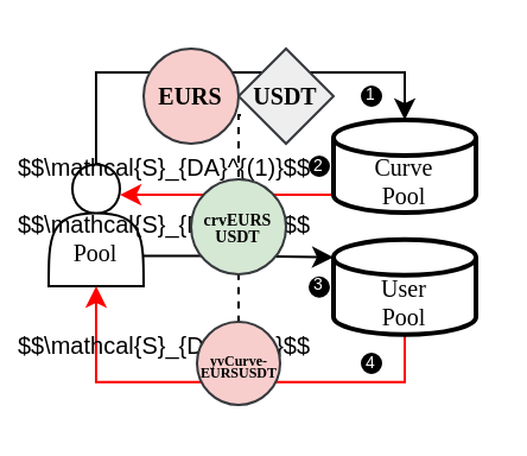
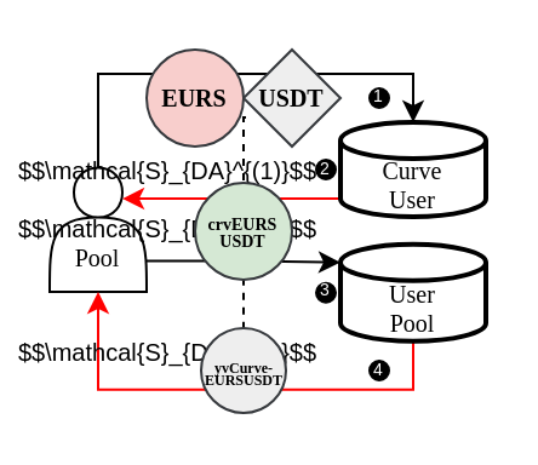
- <mxCell id="8" value="Curve&lt;br&gt;Pool" style="shape=cylinder3;whiteSpace=wrap;html=1;boundedLbl=1;backgroundOutline=1;size=7.5;strokeWidth=2;fontFamily=Times New Roman;fontStyle=0;fontSize=10;" parent="1" vertex="1"><mxGeometry x="140" y="50" width="60" height="39" as="geometry" /></mxCell>
+ <mxCell id="8" value="Curve&lt;br&gt;User" style="shape=cylinder3;whiteSpace=wrap;html=1;boundedLbl=1;backgroundOutline=1;size=7.5;strokeWidth=2;fontFamily=Times New Roman;fontStyle=0;fontSize=10;" parent="1" vertex="1"><mxGeometry x="140" y="50" width="60" height="39" as="geometry" /></mxCell>
- <mxCell id="17" value="&lt;p style=&quot;line-height: 40%;&quot;&gt;&lt;span style=&quot;font-size: 6px;&quot;&gt;&lt;b&gt;yvCurve-EURS&lt;/b&gt;&lt;/span&gt;&lt;b style=&quot;font-size: 6px; background-color: initial;&quot;&gt;USDT&lt;/b&gt;&lt;/p&gt;" style="ellipse;whiteSpace=wrap;html=1;aspect=fixed;labelBackgroundColor=none;labelBorderColor=none;fillColor=#f8cecc;strokeColor=#36393d;fontSize=10;fontFamily=Times New Roman;align=center;" parent="1" vertex="1"><mxGeometry x="82.5" y="135" width="35" height="35" as="geometry" /></mxCell>
+ <mxCell id="17" value="&lt;p style=&quot;line-height: 40%;&quot;&gt;&lt;span style=&quot;font-size: 6px;&quot;&gt;&lt;b&gt;yvCurve-EURS&lt;/b&gt;&lt;/span&gt;&lt;b style=&quot;font-size: 6px; background-color: initial;&quot;&gt;USDT&lt;/b&gt;&lt;/p&gt;" style="ellipse;whiteSpace=wrap;html=1;aspect=fixed;labelBackgroundColor=none;labelBorderColor=none;fillColor=#eeeeee;strokeColor=#36393d;fontSize=10;fontFamily=Times New Roman;align=center;" parent="1" vertex="1"><mxGeometry x="82.5" y="135" width="35" height="35" as="geometry" /></mxCell>
